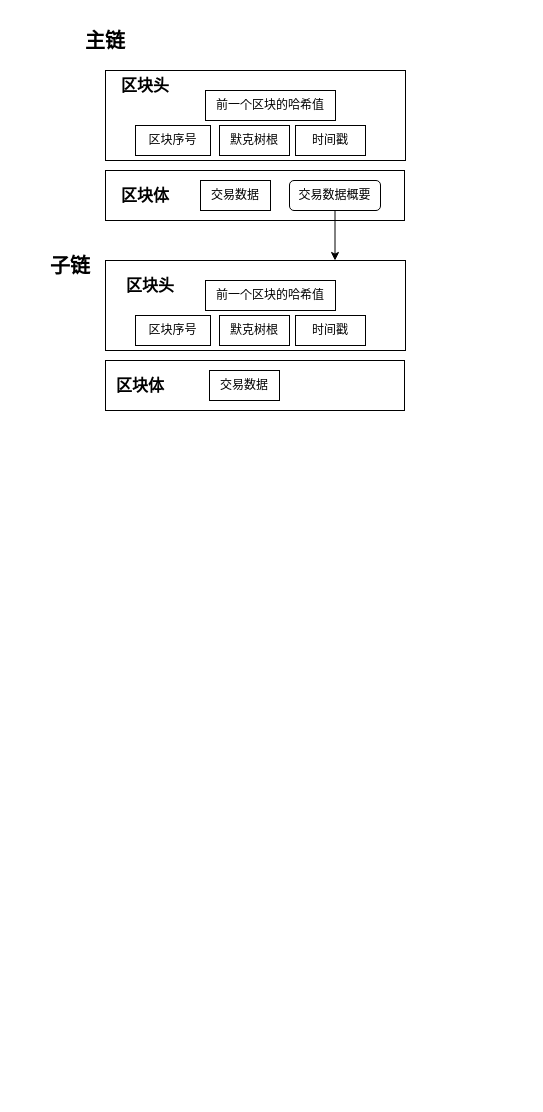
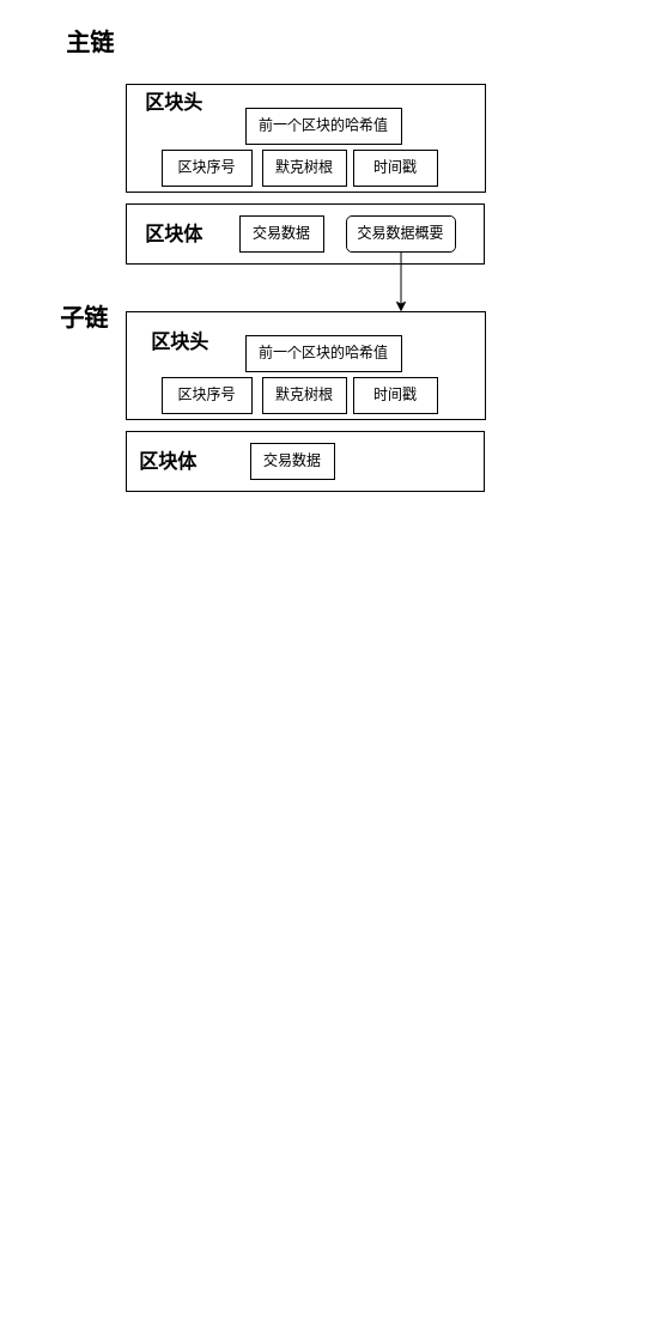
- <mxCell id="31" value="&lt;font style=&quot;font-size: 20px;&quot;&gt;&lt;b&gt;主链&lt;/b&gt;&lt;/font&gt;" style="text;html=1;strokeColor=none;fillColor=none;align=center;verticalAlign=middle;whiteSpace=wrap;rounded=0;fontSize=12;" vertex="1" parent="1"><mxGeometry x="75" y="25" width="60" height="30" as="geometry" /></mxCell>
+ <mxCell id="31" value="&lt;font style=&quot;font-size: 20px;&quot;&gt;&lt;b&gt;主链&lt;/b&gt;&lt;/font&gt;" style="text;html=1;strokeColor=none;fillColor=none;align=center;verticalAlign=middle;whiteSpace=wrap;rounded=0;fontSize=12;" vertex="1" parent="1"><mxGeometry x="45" y="20" width="60" height="30" as="geometry" /></mxCell>
